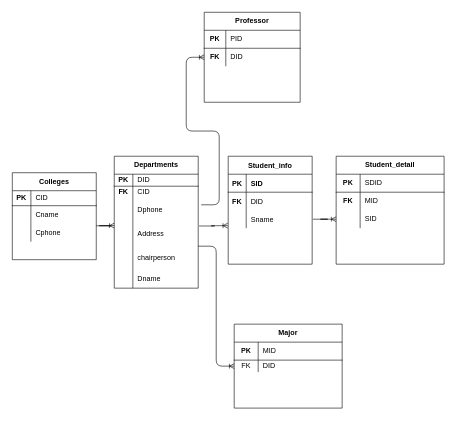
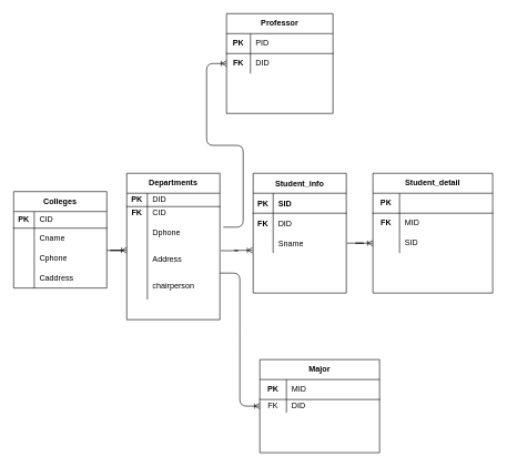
- <mxCell id="65" value="SDID" style="shape=partialRectangle;html=1;whiteSpace=wrap;connectable=0;fillColor=none;top=0;left=0;bottom=0;right=0;align=left;spacingLeft=6;overflow=hidden;" parent="63" vertex="1"><mxGeometry x="40" width="140" height="30" as="geometry" /></mxCell>
+ <mxCell id="44" value="Caddress" style="shape=partialRectangle;html=1;whiteSpace=wrap;connectable=0;fillColor=none;top=0;left=0;bottom=0;right=0;align=left;spacingLeft=6;overflow=hidden;" parent="42" vertex="1"><mxGeometry x="31" width="109" height="30" as="geometry" /></mxCell>
- <mxCell id="20" value="Dname" style="shape=partialRectangle;html=1;whiteSpace=wrap;connectable=0;fillColor=none;top=0;left=0;bottom=0;right=0;align=left;spacingLeft=6;overflow=hidden;" parent="18" vertex="1"><mxGeometry x="31" width="109" height="30" as="geometry" /></mxCell>
